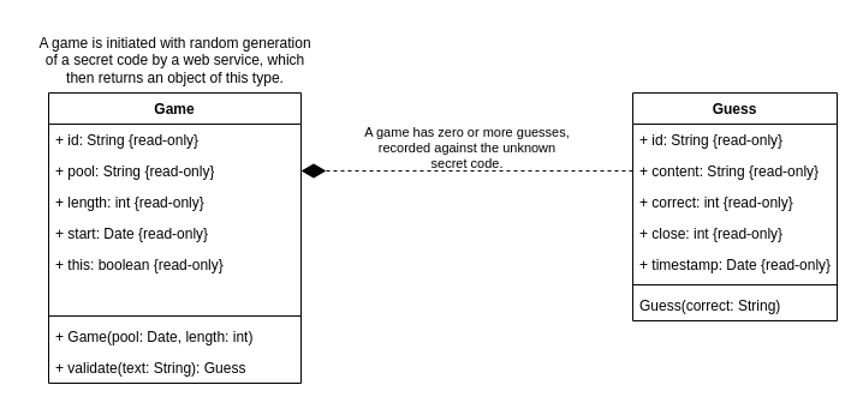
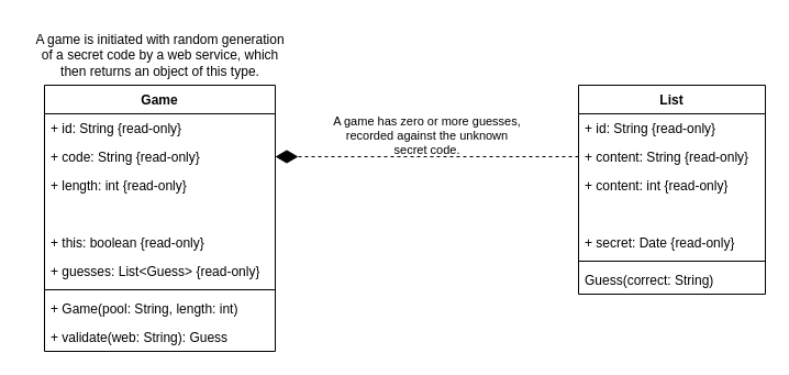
- <mxCell id="3" value="Guess" style="swimlane;fontStyle=1;align=center;verticalAlign=top;childLayout=stackLayout;horizontal=1;startSize=26;horizontalStack=0;resizeParent=1;resizeParentMax=0;resizeLast=0;collapsible=1;marginBottom=0;whiteSpace=wrap;html=1;container=0;" vertex="1" parent="1"><mxGeometry x="526" y="77" width="170" height="190" as="geometry" /></mxCell>
+ <mxCell id="3" value="List" style="swimlane;fontStyle=1;align=center;verticalAlign=top;childLayout=stackLayout;horizontal=1;startSize=26;horizontalStack=0;resizeParent=1;resizeParentMax=0;resizeLast=0;collapsible=1;marginBottom=0;whiteSpace=wrap;html=1;container=0;" vertex="1" parent="1"><mxGeometry x="526" y="77" width="170" height="190" as="geometry" /></mxCell>
- <mxCell id="7" value="+ pool: String {read-only}" style="text;strokeColor=none;fillColor=none;align=left;verticalAlign=top;spacingLeft=4;spacingRight=4;overflow=hidden;rotatable=0;points=[[0,0.5],[1,0.5]];portConstraint=eastwest;whiteSpace=wrap;html=1;container=0;" vertex="1" parent="1"><mxGeometry x="40" y="129" width="210" height="26" as="geometry" /></mxCell>
+ <mxCell id="7" value="+ code: String {read-only}" style="text;strokeColor=none;fillColor=none;align=left;verticalAlign=top;spacingLeft=4;spacingRight=4;overflow=hidden;rotatable=0;points=[[0,0.5],[1,0.5]];portConstraint=eastwest;whiteSpace=wrap;html=1;container=0;" vertex="1" parent="1"><mxGeometry x="40" y="129" width="210" height="26" as="geometry" /></mxCell>
- <mxCell id="17" value="+ correct: int {read-only}" style="text;strokeColor=none;fillColor=none;align=left;verticalAlign=top;spacingLeft=4;spacingRight=4;overflow=hidden;rotatable=0;points=[[0,0.5],[1,0.5]];portConstraint=eastwest;whiteSpace=wrap;html=1;container=0;" vertex="1" parent="1"><mxGeometry x="526" y="155" width="170" height="26" as="geometry" /></mxCell>
+ <mxCell id="17" value="+ content: int {read-only}" style="text;strokeColor=none;fillColor=none;align=left;verticalAlign=top;spacingLeft=4;spacingRight=4;overflow=hidden;rotatable=0;points=[[0,0.5],[1,0.5]];portConstraint=eastwest;whiteSpace=wrap;html=1;container=0;" vertex="1" parent="1"><mxGeometry x="526" y="155" width="170" height="26" as="geometry" /></mxCell>
- <mxCell id="9" value="+ start: Date {read-only}" style="text;strokeColor=none;fillColor=none;align=left;verticalAlign=top;spacingLeft=4;spacingRight=4;overflow=hidden;rotatable=0;points=[[0,0.5],[1,0.5]];portConstraint=eastwest;whiteSpace=wrap;html=1;container=0;" vertex="1" parent="1"><mxGeometry x="40" y="181" width="210" height="26" as="geometry" /></mxCell>
- <mxCell id="18" value="+ close: int {read-only}" style="text;strokeColor=none;fillColor=none;align=left;verticalAlign=top;spacingLeft=4;spacingRight=4;overflow=hidden;rotatable=0;points=[[0,0.5],[1,0.5]];portConstraint=eastwest;whiteSpace=wrap;html=1;container=0;" vertex="1" parent="1"><mxGeometry x="526" y="181" width="170" height="26" as="geometry" /></mxCell>
- <mxCell id="19" value="+ timestamp: Date {read-only}" style="text;strokeColor=none;fillColor=none;align=left;verticalAlign=top;spacingLeft=4;spacingRight=4;overflow=hidden;rotatable=0;points=[[0,0.5],[1,0.5]];portConstraint=eastwest;whiteSpace=wrap;html=1;container=0;" vertex="1" parent="1"><mxGeometry x="526" y="207" width="170" height="26" as="geometry" /></mxCell>
+ <mxCell id="19" value="+ secret: Date {read-only}" style="text;strokeColor=none;fillColor=none;align=left;verticalAlign=top;spacingLeft=4;spacingRight=4;overflow=hidden;rotatable=0;points=[[0,0.5],[1,0.5]];portConstraint=eastwest;whiteSpace=wrap;html=1;container=0;" vertex="1" parent="1"><mxGeometry x="526" y="207" width="170" height="26" as="geometry" /></mxCell>
+ <mxCell id="11" value="+ guesses: List&amp;lt;Guess&amp;gt; {read-only}" style="text;strokeColor=none;fillColor=none;align=left;verticalAlign=top;spacingLeft=4;spacingRight=4;overflow=hidden;rotatable=0;points=[[0,0.5],[1,0.5]];portConstraint=eastwest;whiteSpace=wrap;html=1;container=0;" vertex="1" parent="1"><mxGeometry x="40" y="233" width="210" height="26" as="geometry" /></mxCell>
- <mxCell id="13" value="+ Game(pool: Date, length: int)" style="text;strokeColor=none;fillColor=none;align=left;verticalAlign=top;spacingLeft=4;spacingRight=4;overflow=hidden;rotatable=0;points=[[0,0.5],[1,0.5]];portConstraint=eastwest;whiteSpace=wrap;html=1;container=0;" vertex="1" parent="1"><mxGeometry x="40" y="267" width="210" height="26" as="geometry" /></mxCell>
+ <mxCell id="13" value="+ Game(pool: String, length: int)" style="text;strokeColor=none;fillColor=none;align=left;verticalAlign=top;spacingLeft=4;spacingRight=4;overflow=hidden;rotatable=0;points=[[0,0.5],[1,0.5]];portConstraint=eastwest;whiteSpace=wrap;html=1;container=0;" vertex="1" parent="1"><mxGeometry x="40" y="267" width="210" height="26" as="geometry" /></mxCell>
- <mxCell id="14" value="+ validate(text: String): Guess" style="text;strokeColor=none;fillColor=none;align=left;verticalAlign=top;spacingLeft=4;spacingRight=4;overflow=hidden;rotatable=0;points=[[0,0.5],[1,0.5]];portConstraint=eastwest;whiteSpace=wrap;html=1;container=0;" vertex="1" parent="1"><mxGeometry x="40" y="293" width="210" height="26" as="geometry" /></mxCell>
+ <mxCell id="14" value="+ validate(web: String): Guess" style="text;strokeColor=none;fillColor=none;align=left;verticalAlign=top;spacingLeft=4;spacingRight=4;overflow=hidden;rotatable=0;points=[[0,0.5],[1,0.5]];portConstraint=eastwest;whiteSpace=wrap;html=1;container=0;" vertex="1" parent="1"><mxGeometry x="40" y="293" width="210" height="26" as="geometry" /></mxCell>
